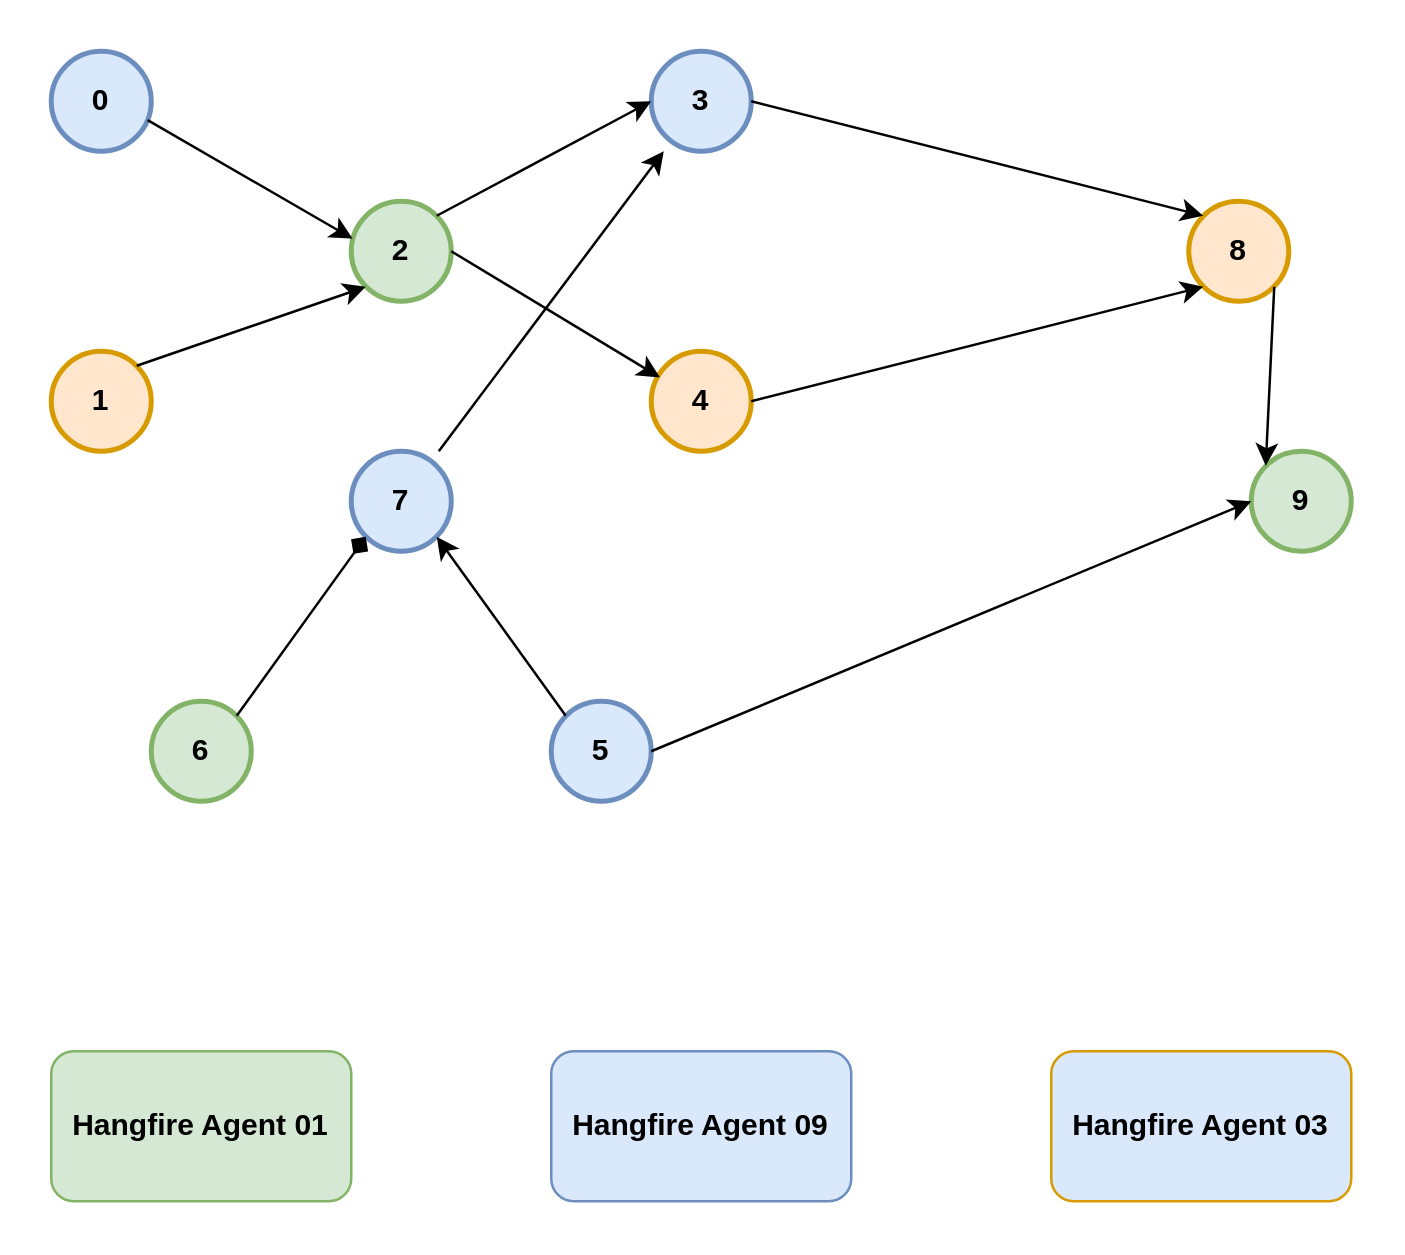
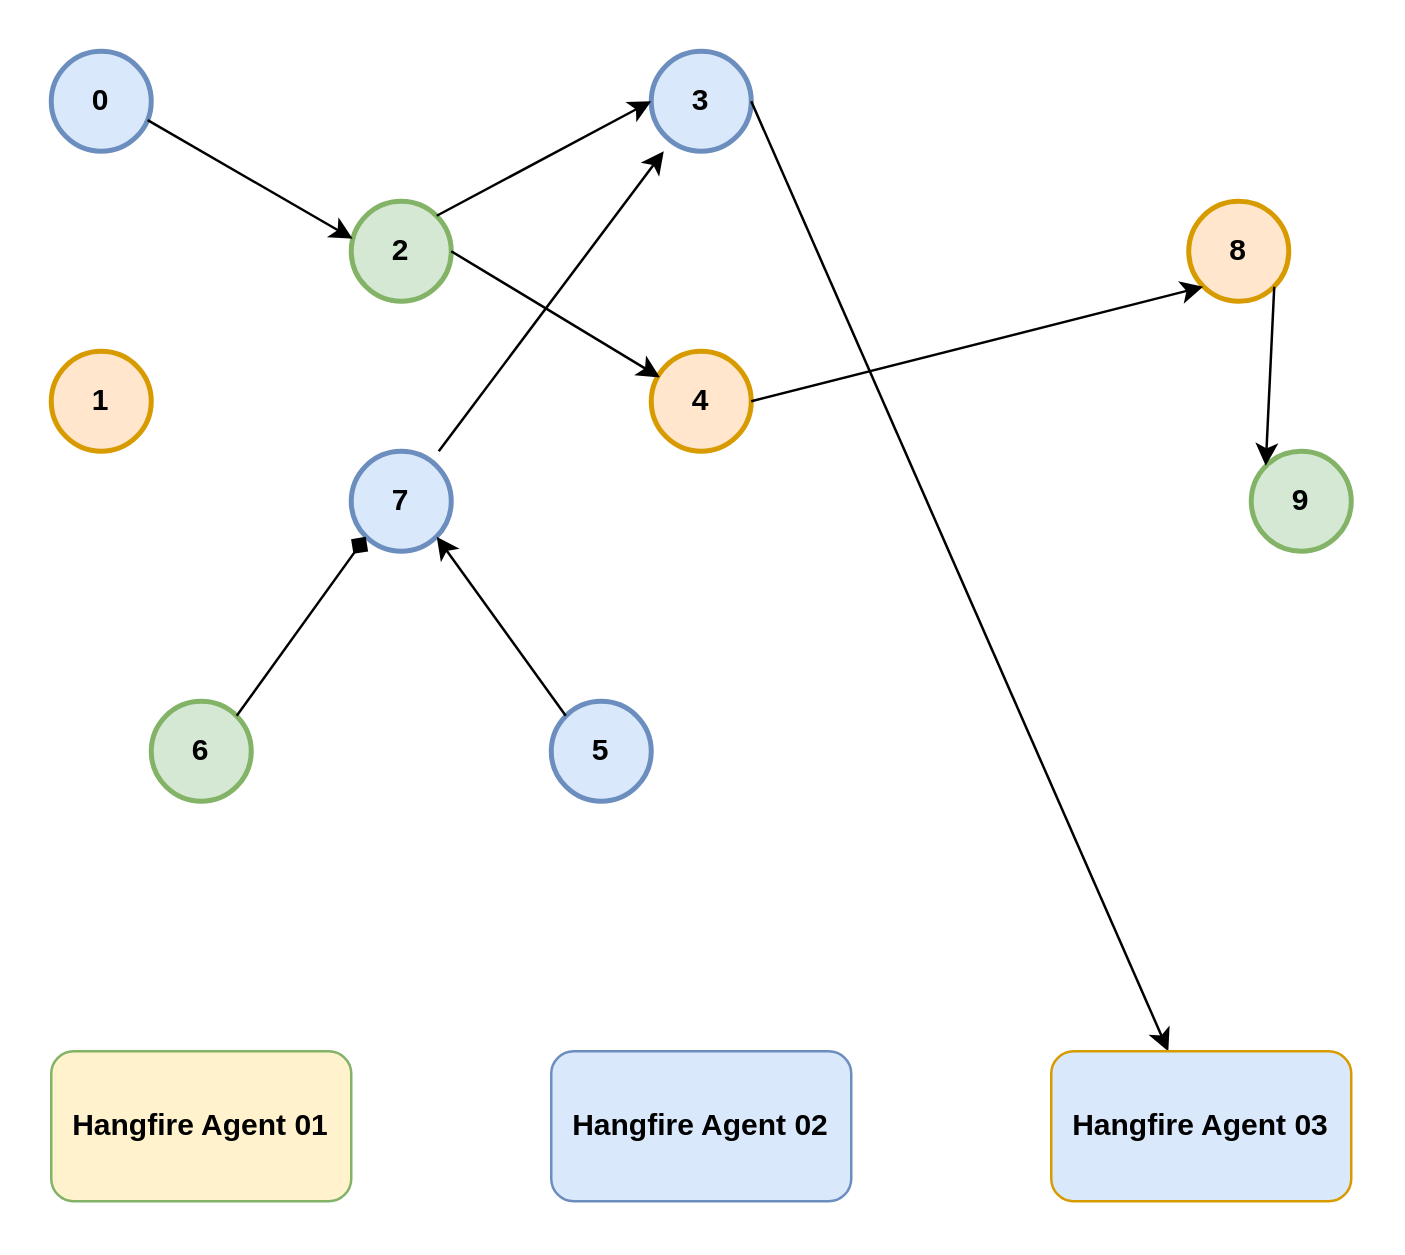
- <mxCell id="19" value="" style="endArrow=classic;html=1;rounded=0;entryX=0.145;entryY=0.145;entryDx=0;entryDy=0;entryPerimeter=0;exitX=1;exitY=0.5;exitDx=0;exitDy=0;exitPerimeter=0;" edge="1" parent="1" source="9" target="11"><mxGeometry width="50" height="50" relative="1" as="geometry"><mxPoint x="184" y="96" as="sourcePoint" /><mxPoint x="270" y="50" as="targetPoint" /></mxGeometry></mxCell>
+ <mxCell id="19" value="" style="endArrow=classic;html=1;rounded=0;exitX=1;exitY=0.5;exitDx=0;exitDy=0;exitPerimeter=0;" edge="1" parent="1" source="9" target="25"><mxGeometry width="50" height="50" relative="1" as="geometry"><mxPoint x="184" y="96" as="sourcePoint" /><mxPoint x="270" y="50" as="targetPoint" /></mxGeometry></mxCell>
- <mxCell id="13" value="" style="endArrow=classic;html=1;rounded=0;exitX=0.855;exitY=0.145;exitDx=0;exitDy=0;exitPerimeter=0;entryX=0.145;entryY=0.855;entryDx=0;entryDy=0;entryPerimeter=0;" edge="1" parent="1" source="5" target="3"><mxGeometry width="50" height="50" relative="1" as="geometry"><mxPoint x="70" y="50" as="sourcePoint" /><mxPoint x="149" y="102" as="targetPoint" /></mxGeometry></mxCell>
- <mxCell id="22" value="" style="endArrow=classic;html=1;rounded=0;entryX=0;entryY=0.5;entryDx=0;entryDy=0;entryPerimeter=0;exitX=1;exitY=0.5;exitDx=0;exitDy=0;exitPerimeter=0;" edge="1" parent="1" source="4" target="7"><mxGeometry width="50" height="50" relative="1" as="geometry"><mxPoint x="310" y="170" as="sourcePoint" /><mxPoint x="436" y="124" as="targetPoint" /></mxGeometry></mxCell>
- <mxCell id="23" value="Hangfire Agent 01" style="rounded=1;whiteSpace=wrap;html=1;fillColor=#d5e8d4;strokeColor=#82b366;fontStyle=1" vertex="1" parent="1"><mxGeometry x="20" y="420" width="120" height="60" as="geometry" /></mxCell>
+ <mxCell id="23" value="Hangfire Agent 01" style="rounded=1;whiteSpace=wrap;html=1;fillColor=#fff2cc;strokeColor=#82b366;fontStyle=1;" vertex="1" parent="1"><mxGeometry x="20" y="420" width="120" height="60" as="geometry" /></mxCell>
- <mxCell id="24" value="Hangfire Agent 09" style="rounded=1;whiteSpace=wrap;html=1;fillColor=#dae8fc;strokeColor=#6c8ebf;fontStyle=1" vertex="1" parent="1"><mxGeometry x="220" y="420" width="120" height="60" as="geometry" /></mxCell>
+ <mxCell id="24" value="Hangfire Agent 02" style="rounded=1;whiteSpace=wrap;html=1;fillColor=#dae8fc;strokeColor=#6c8ebf;fontStyle=1" vertex="1" parent="1"><mxGeometry x="220" y="420" width="120" height="60" as="geometry" /></mxCell>
